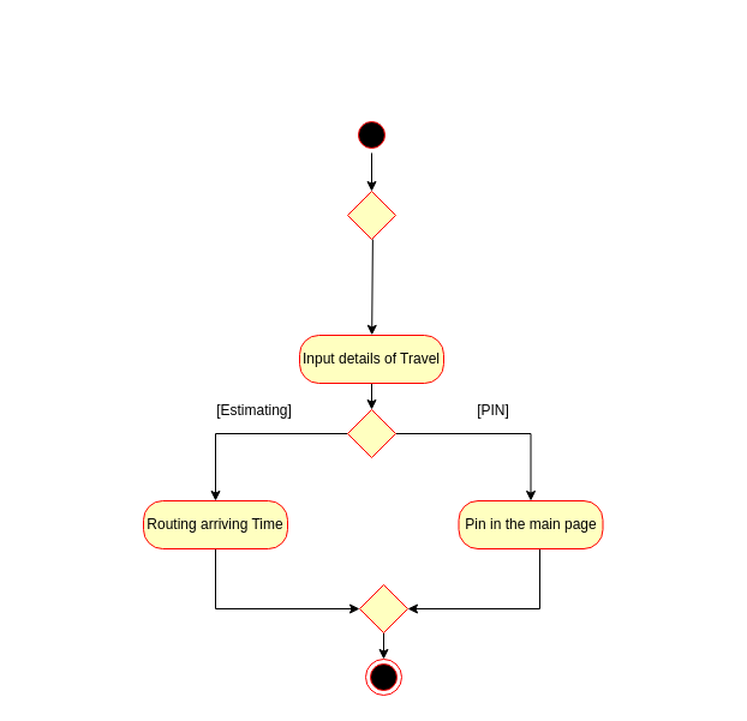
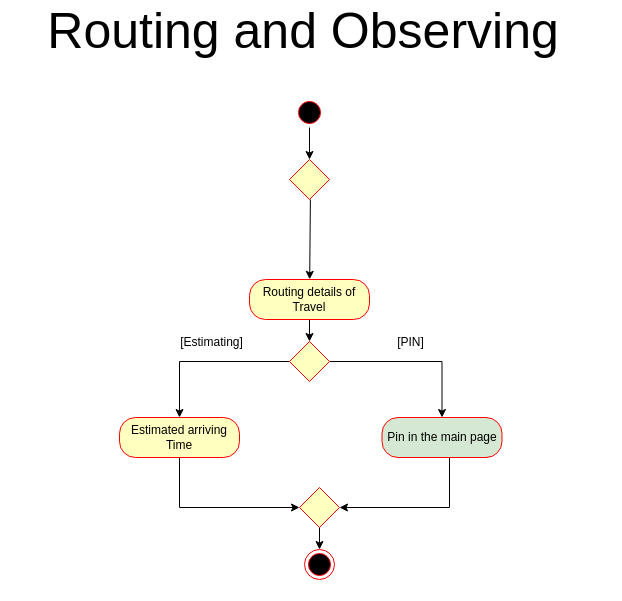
+ <mxCell id="20" value="&lt;font style=&quot;font-size: 50px&quot;&gt;Routing and Observing&amp;nbsp;&lt;/font&gt;" style="text;html=1;strokeColor=none;fillColor=none;align=center;verticalAlign=middle;whiteSpace=wrap;rounded=0;" vertex="1" parent="1"><mxGeometry x="20" y="20" width="580" height="20" as="geometry" /></mxCell>
- <mxCell id="3" value="Input details of Travel" style="rounded=1;whiteSpace=wrap;html=1;arcSize=40;fontColor=#000000;fillColor=#ffffc0;strokeColor=#ff0000;" vertex="1" parent="1"><mxGeometry x="249" y="279" width="120" height="40" as="geometry" /></mxCell>
+ <mxCell id="3" value="Routing details of Travel" style="rounded=1;whiteSpace=wrap;html=1;arcSize=40;fontColor=#000000;fillColor=#ffffc0;strokeColor=#ff0000;" vertex="1" parent="1"><mxGeometry x="249" y="279" width="120" height="40" as="geometry" /></mxCell>
- <mxCell id="10" value="&lt;span&gt;Routing arriving Time&lt;/span&gt;" style="rounded=1;whiteSpace=wrap;html=1;arcSize=40;fontColor=#000000;fillColor=#ffffc0;strokeColor=#ff0000;" vertex="1" parent="1"><mxGeometry x="119" y="417" width="120" height="40" as="geometry" /></mxCell>
+ <mxCell id="10" value="&lt;span&gt;Estimated arriving Time&lt;/span&gt;" style="rounded=1;whiteSpace=wrap;html=1;arcSize=40;fontColor=#000000;fillColor=#ffffc0;strokeColor=#ff0000;" vertex="1" parent="1"><mxGeometry x="119" y="417" width="120" height="40" as="geometry" /></mxCell>
- <mxCell id="12" value="Pin in the main page" style="rounded=1;whiteSpace=wrap;html=1;arcSize=40;fontColor=#000000;fillColor=#ffffc0;strokeColor=#ff0000;" vertex="1" parent="1"><mxGeometry x="381.5" y="417" width="120" height="40" as="geometry" /></mxCell>
+ <mxCell id="12" value="Pin in the main page" style="rounded=1;whiteSpace=wrap;html=1;arcSize=40;fontColor=#000000;fillColor=#d5e8d4;strokeColor=#ff0000;" vertex="1" parent="1"><mxGeometry x="381.5" y="417" width="120" height="40" as="geometry" /></mxCell>
